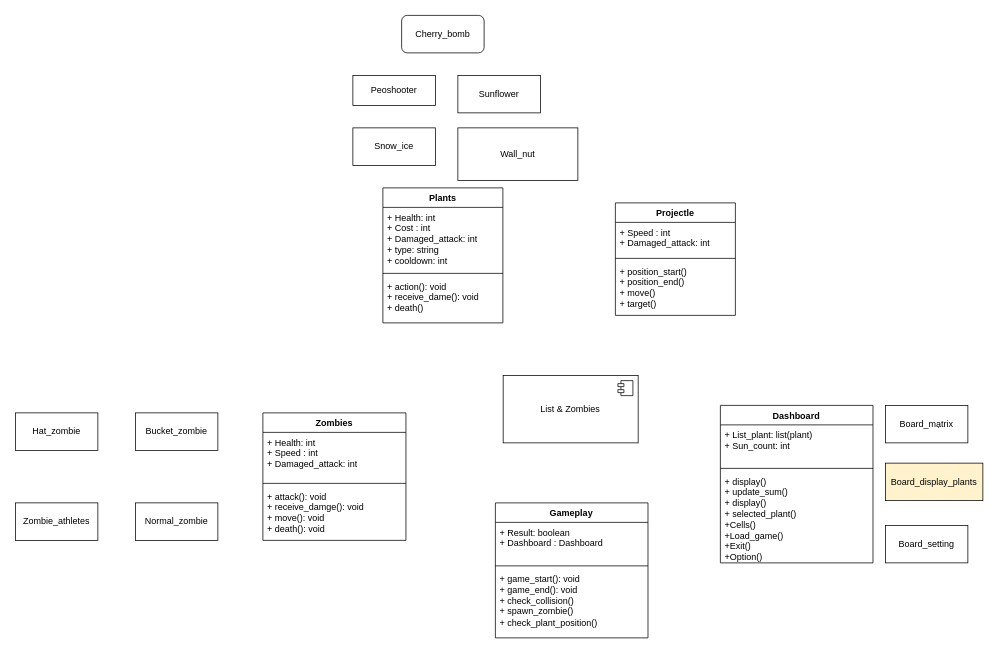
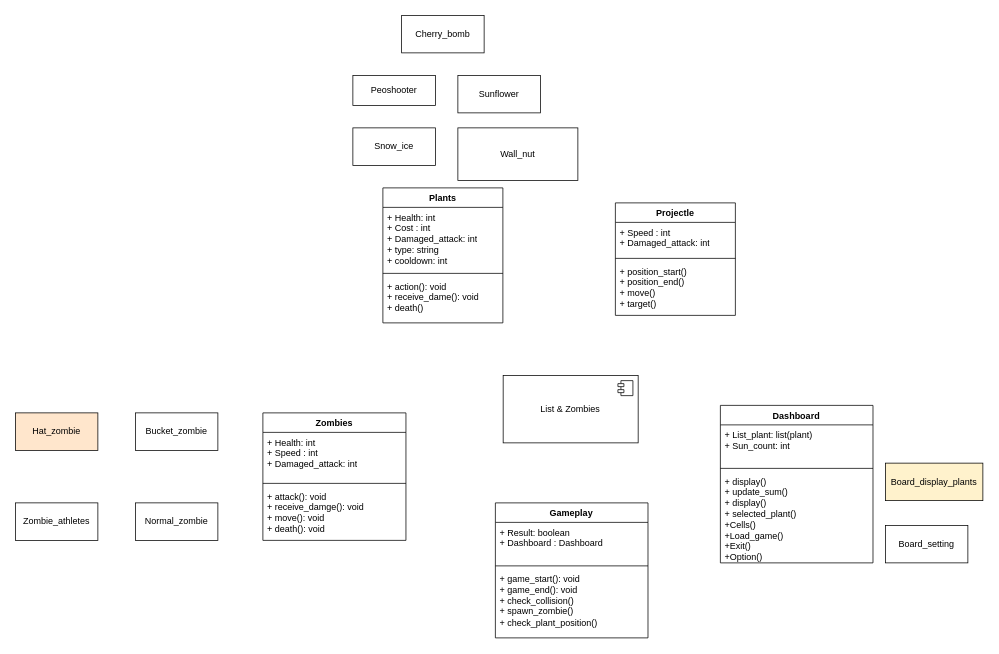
- <mxCell id="25" value="Cherry_bomb" style="html=1;whiteSpace=wrap;rounded=1;" vertex="1" parent="1"><mxGeometry x="535" y="20" width="110" height="50" as="geometry" /></mxCell>
+ <mxCell id="25" value="Cherry_bomb" style="html=1;whiteSpace=wrap;" vertex="1" parent="1"><mxGeometry x="535" y="20" width="110" height="50" as="geometry" /></mxCell>
- <mxCell id="35" value="Board_mạtrix" style="html=1;whiteSpace=wrap;" vertex="1" parent="1"><mxGeometry x="1180" y="540" width="110" height="50" as="geometry" /></mxCell>
- <mxCell id="28" value="Hat_zombie" style="html=1;whiteSpace=wrap;" vertex="1" parent="1"><mxGeometry x="20" y="550" width="110" height="50" as="geometry" /></mxCell>
+ <mxCell id="28" value="Hat_zombie" style="html=1;whiteSpace=wrap;fillColor=#ffe6cc;" vertex="1" parent="1"><mxGeometry x="20" y="550" width="110" height="50" as="geometry" /></mxCell>
